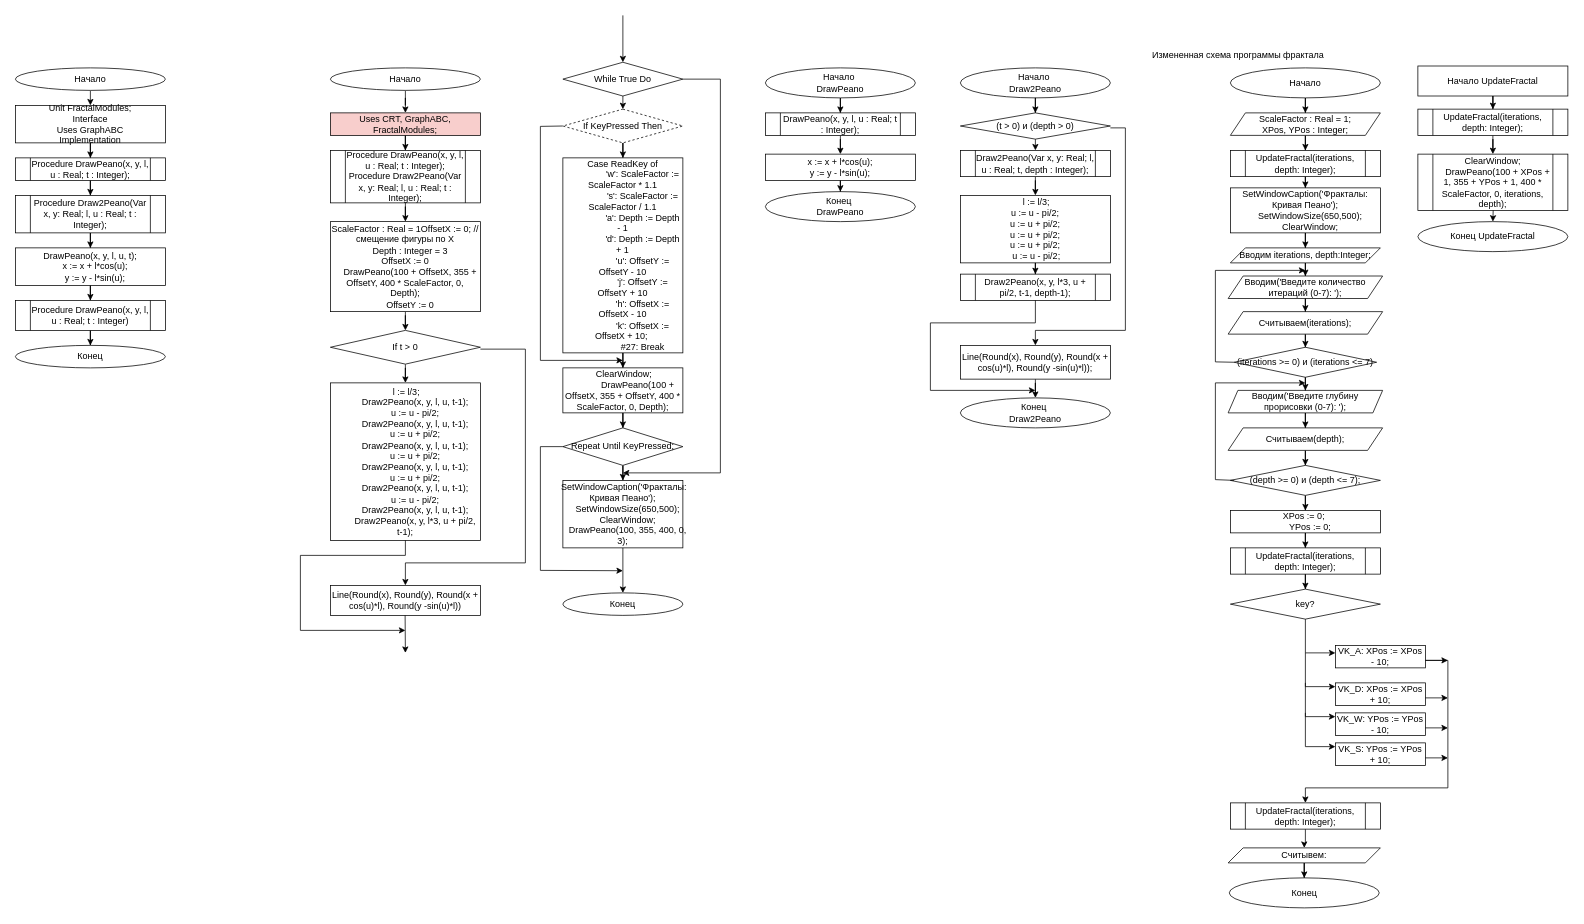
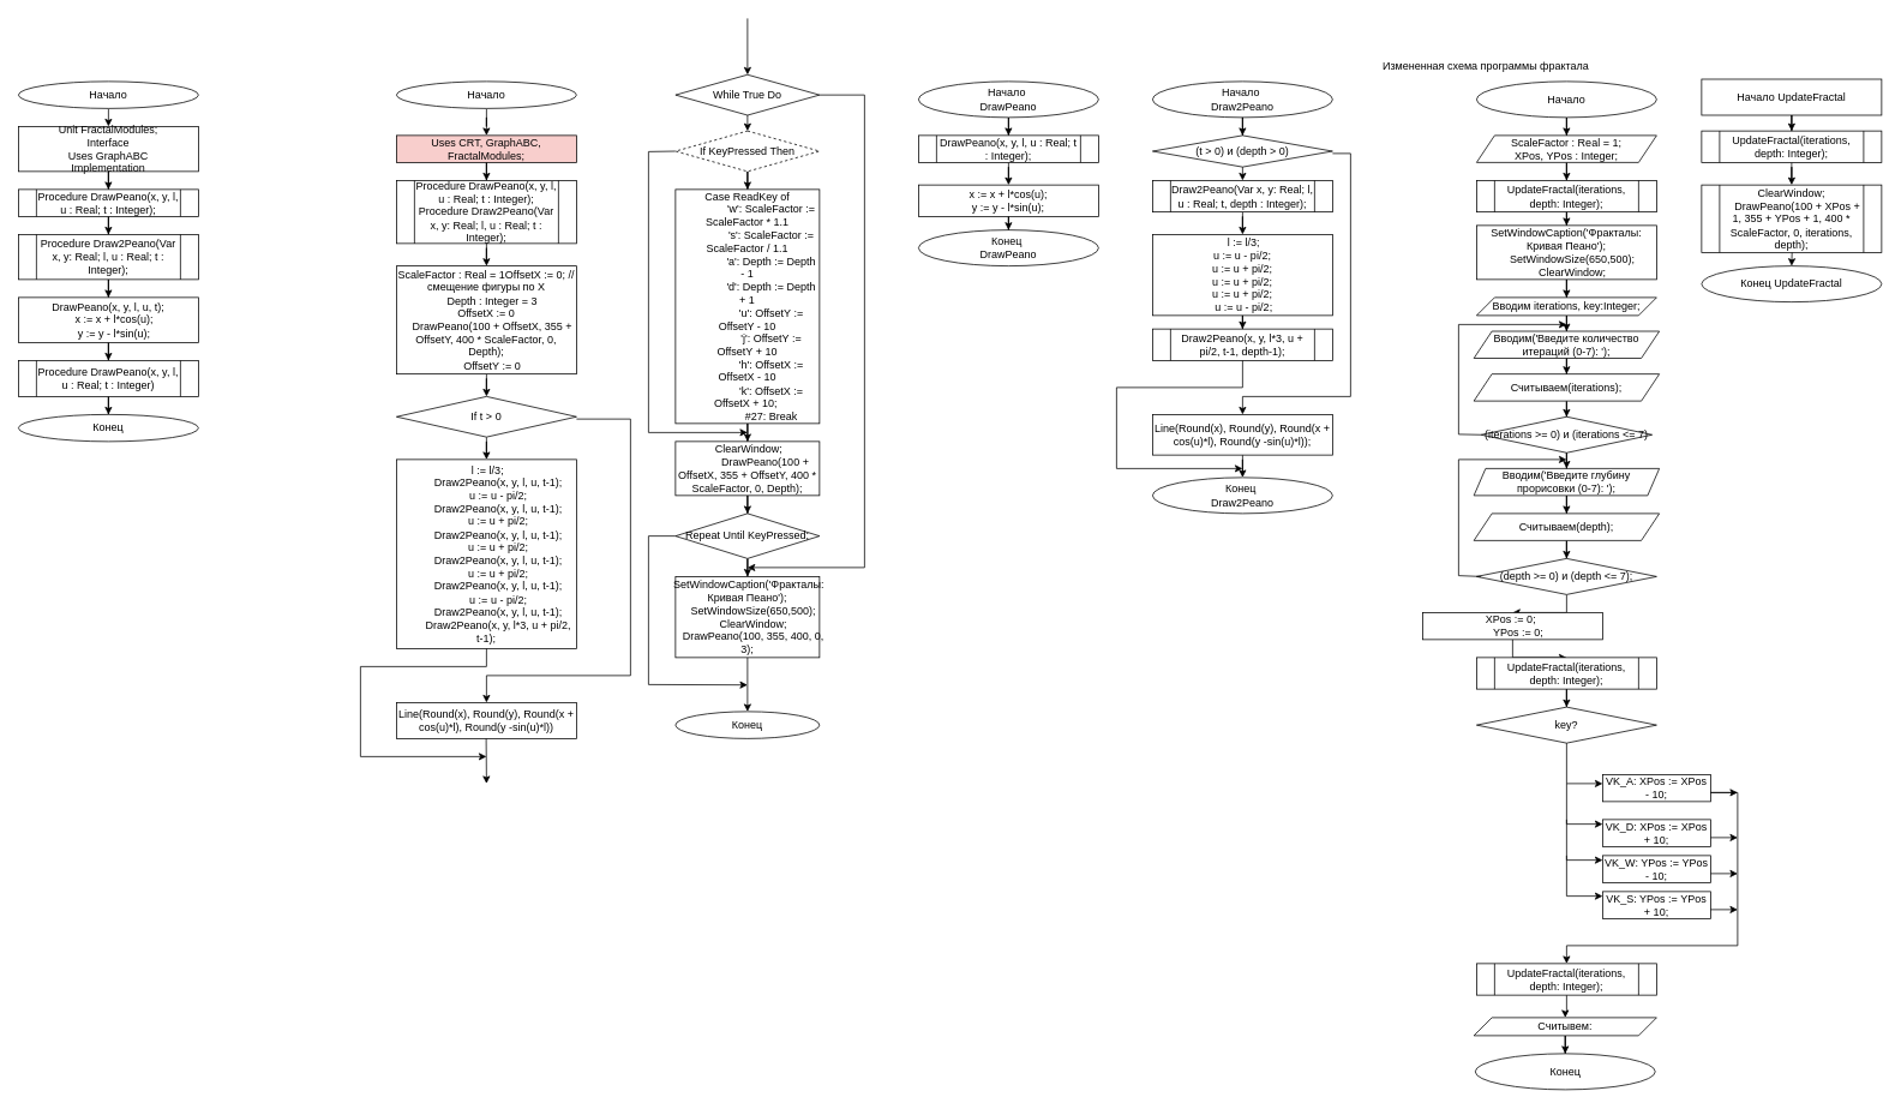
- <mxCell id="84" value="Вводим iterations, depth:Integer;" style="shape=parallelogram;perimeter=parallelogramPerimeter;whiteSpace=wrap;html=1;fixedSize=1;" vertex="1" parent="1"><mxGeometry x="1640" y="330" width="200" height="20" as="geometry" /></mxCell>
+ <mxCell id="84" value="Вводим iterations, key:Integer;" style="shape=parallelogram;perimeter=parallelogramPerimeter;whiteSpace=wrap;html=1;fixedSize=1;" vertex="1" parent="1"><mxGeometry x="1640" y="330" width="200" height="20" as="geometry" /></mxCell>
- <mxCell id="100" value="XPos := 0; &#10;    YPos := 0;" style="rounded=0;whiteSpace=wrap;html=1;" vertex="1" parent="1"><mxGeometry x="1640" y="680" width="200" height="30" as="geometry" /></mxCell>
+ <mxCell id="100" value="XPos := 0; &#10;    YPos := 0;" style="rounded=0;whiteSpace=wrap;html=1;" vertex="1" parent="1"><mxGeometry x="1580" y="680" width="200" height="30" as="geometry" /></mxCell>
